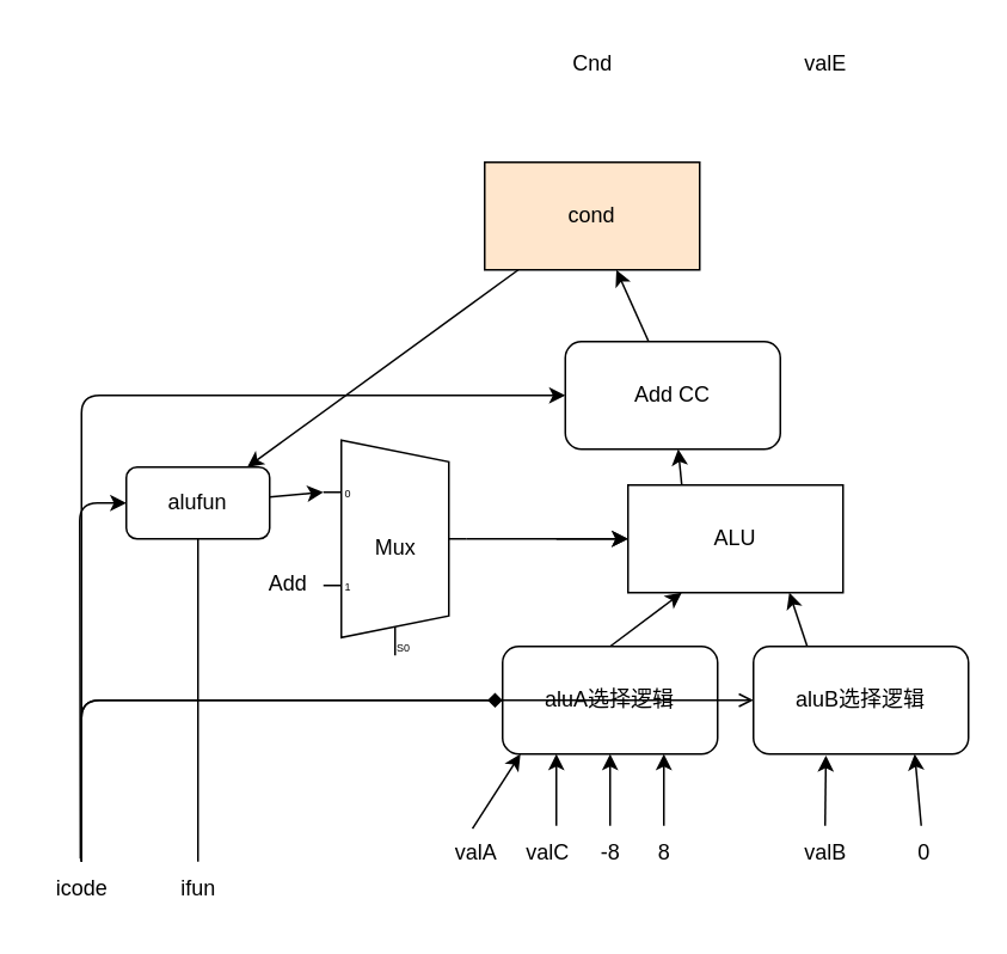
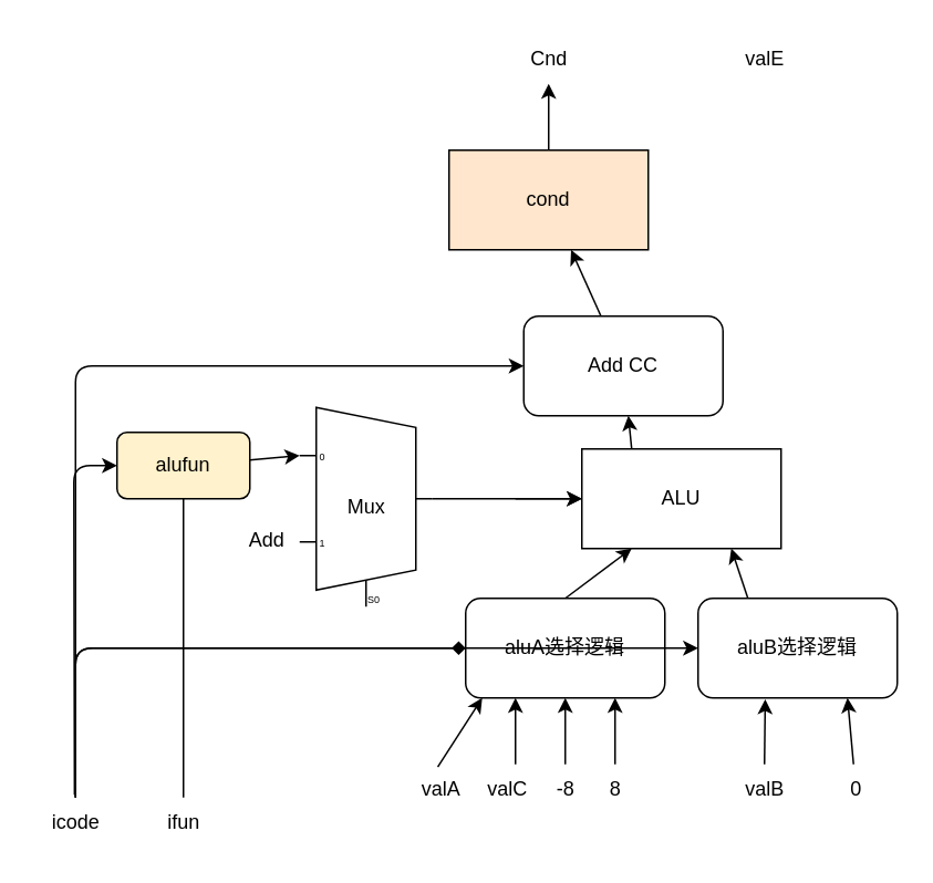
- <mxCell id="13" value="" style="edgeStyle=none;html=1;" edge="1" parent="1" source="14" target="27"><mxGeometry relative="1" as="geometry" /></mxCell>
+ <mxCell id="13" value="" style="edgeStyle=none;html=1;" edge="1" parent="1" source="14" target="38"><mxGeometry relative="1" as="geometry" /></mxCell>
- <mxCell id="27" value="alufun" style="rounded=1;whiteSpace=wrap;html=1;" vertex="1" parent="1"><mxGeometry x="70" y="260" width="80" height="40" as="geometry" /></mxCell>
+ <mxCell id="27" value="alufun" style="rounded=1;whiteSpace=wrap;html=1;fillColor=#fff2cc;" vertex="1" parent="1"><mxGeometry x="70" y="260" width="80" height="40" as="geometry" /></mxCell>
- <mxCell id="31" style="edgeStyle=none;html=1;entryX=0;entryY=0.5;entryDx=0;entryDy=0;endArrow=open;" edge="1" parent="1" source="33" target="7"><mxGeometry relative="1" as="geometry"><Array as="points"><mxPoint x="45" y="390" /></Array></mxGeometry></mxCell>
+ <mxCell id="31" style="edgeStyle=none;html=1;entryX=0;entryY=0.5;entryDx=0;entryDy=0;" edge="1" parent="1" source="33" target="7"><mxGeometry relative="1" as="geometry"><Array as="points"><mxPoint x="45" y="390" /></Array></mxGeometry></mxCell>
